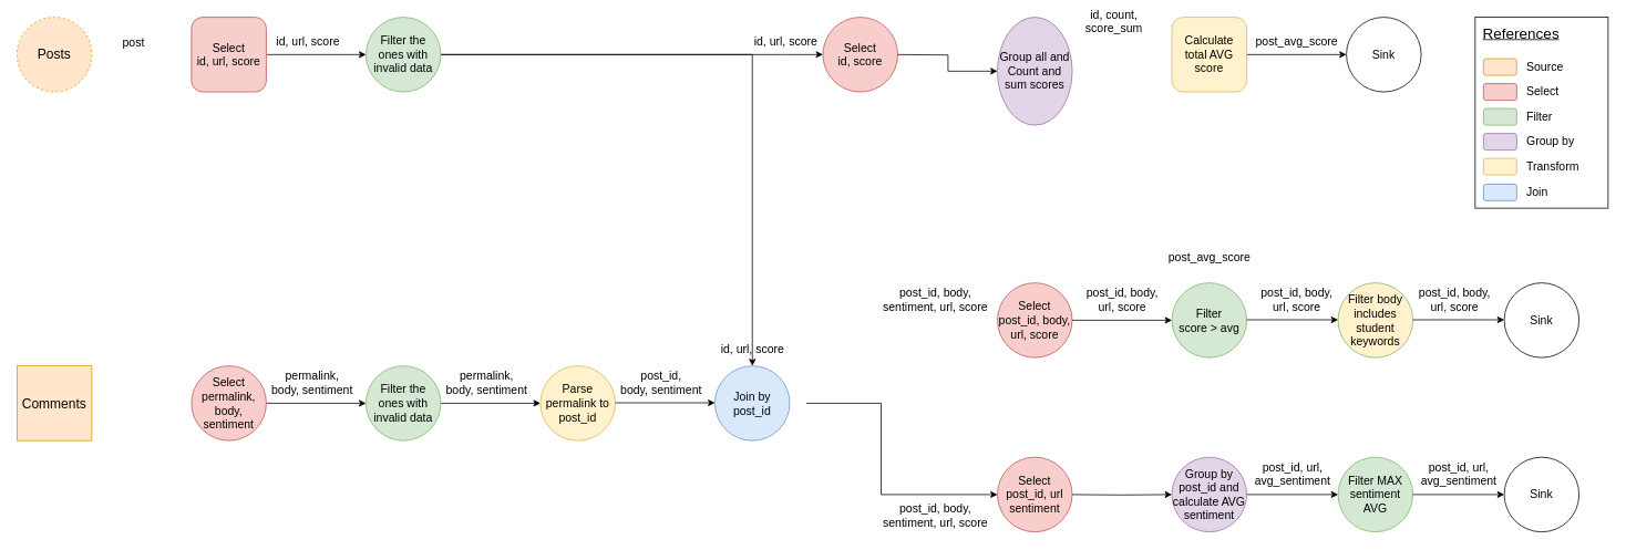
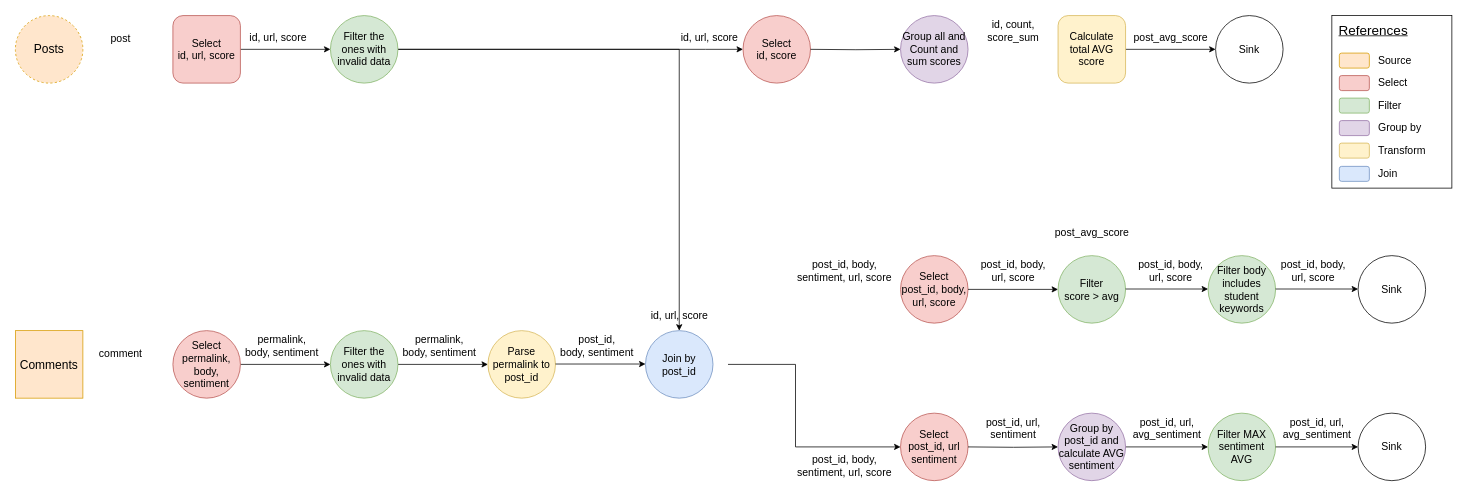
- <mxCell id="43" value="id, count, &lt;br&gt;score_sum" style="text;html=1;align=center;verticalAlign=middle;resizable=0;points=[];autosize=1;strokeColor=none;fillColor=none;fontSize=14;" parent="1" vertex="1"><mxGeometry x="1300" y="5" width="80" height="40" as="geometry" /></mxCell>
+ <mxCell id="43" value="id, count, &lt;br&gt;score_sum" style="text;html=1;align=center;verticalAlign=middle;resizable=0;points=[];autosize=1;strokeColor=none;fillColor=none;fontSize=14;" parent="1" vertex="1"><mxGeometry x="1310" y="20" width="80" height="40" as="geometry" /></mxCell>
- <mxCell id="18" value="&lt;font style=&quot;font-size: 14px;&quot;&gt;Group all and Count and sum scores&lt;/font&gt;" style="ellipse;whiteSpace=wrap;html=1;aspect=fixed;fillColor=#e1d5e7;strokeColor=#9673a6;" parent="1" vertex="1"><mxGeometry x="1200" y="20" width="90" height="130" as="geometry" /></mxCell>
+ <mxCell id="18" value="&lt;font style=&quot;font-size: 14px;&quot;&gt;Group all and Count and sum scores&lt;/font&gt;" style="ellipse;whiteSpace=wrap;html=1;aspect=fixed;fillColor=#e1d5e7;strokeColor=#9673a6;" parent="1" vertex="1"><mxGeometry x="1200" y="20" width="90" height="90" as="geometry" /></mxCell>
- <mxCell id="49" value="&lt;font style=&quot;font-size: 14px;&quot;&gt;Filter body includes student keywords&lt;/font&gt;" style="ellipse;whiteSpace=wrap;html=1;aspect=fixed;fillColor=#fff2cc;strokeColor=#82b366;" parent="1" vertex="1"><mxGeometry x="1610" y="340" width="90" height="90" as="geometry" /></mxCell>
+ <mxCell id="49" value="&lt;font style=&quot;font-size: 14px;&quot;&gt;Filter body includes student keywords&lt;/font&gt;" style="ellipse;whiteSpace=wrap;html=1;aspect=fixed;fillColor=#d5e8d4;strokeColor=#82b366;" parent="1" vertex="1"><mxGeometry x="1610" y="340" width="90" height="90" as="geometry" /></mxCell>
+ <mxCell id="33" value="comment" style="text;html=1;align=center;verticalAlign=middle;resizable=0;points=[];autosize=1;strokeColor=none;fillColor=none;fontSize=14;" parent="1" vertex="1"><mxGeometry x="125" y="460" width="70" height="20" as="geometry" /></mxCell>
+ <mxCell id="38" value="post_id, url,&lt;br&gt;sentiment" style="text;html=1;align=center;verticalAlign=middle;resizable=0;points=[];autosize=1;strokeColor=none;fillColor=none;fontSize=14;" parent="1" vertex="1"><mxGeometry x="1305" y="550" width="90" height="40" as="geometry" /></mxCell>
